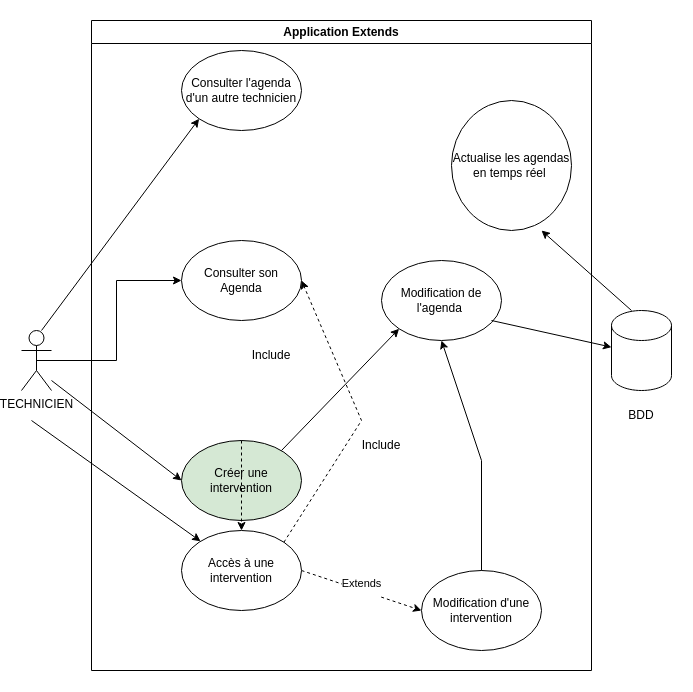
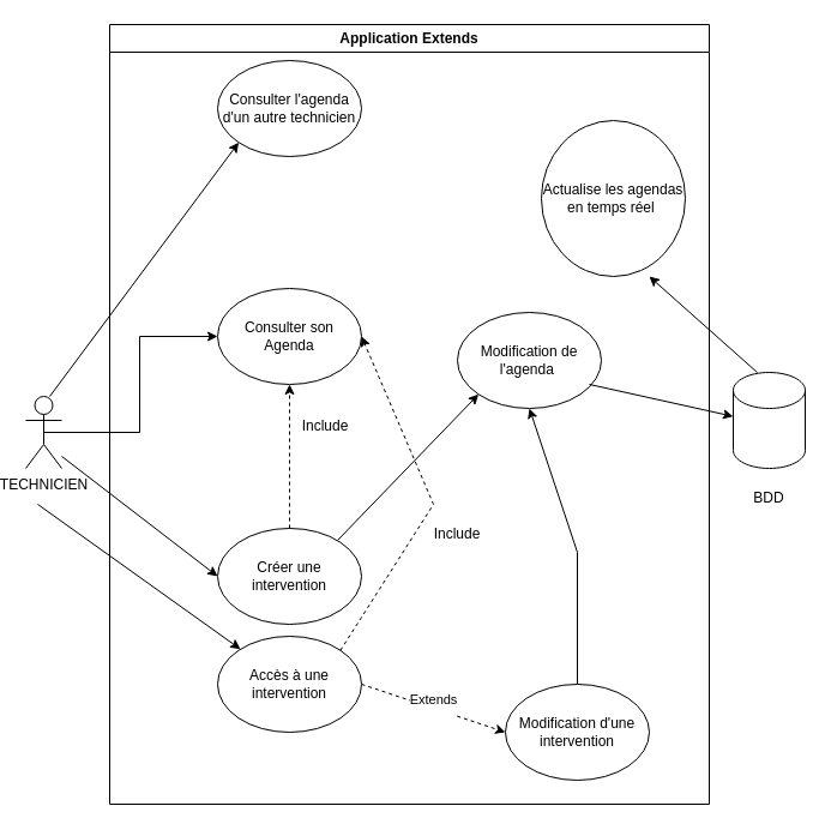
- <mxCell id="5" value="Créer une intervention" style="ellipse;whiteSpace=wrap;html=1;fillColor=#d5e8d4;" vertex="1" parent="1"><mxGeometry x="180" y="440" width="120" height="80" as="geometry" /></mxCell>
+ <mxCell id="5" value="Créer une intervention" style="ellipse;whiteSpace=wrap;html=1;" vertex="1" parent="1"><mxGeometry x="180" y="440" width="120" height="80" as="geometry" /></mxCell>
- <mxCell id="7" value="" style="endArrow=classic;html=1;rounded=0;exitX=0.5;exitY=0;exitDx=0;exitDy=0;dashed=1;" edge="1" parent="1" source="5" target="19"><mxGeometry width="50" height="50" relative="1" as="geometry"><mxPoint x="240" y="290" as="sourcePoint" /><mxPoint x="290" y="240" as="targetPoint" /></mxGeometry></mxCell>
+ <mxCell id="7" value="" style="endArrow=classic;html=1;rounded=0;entryX=0.5;entryY=1;entryDx=0;entryDy=0;exitX=0.5;exitY=0;exitDx=0;exitDy=0;dashed=1;" edge="1" parent="1" source="5" target="4"><mxGeometry width="50" height="50" relative="1" as="geometry"><mxPoint x="240" y="290" as="sourcePoint" /><mxPoint x="290" y="240" as="targetPoint" /></mxGeometry></mxCell>
